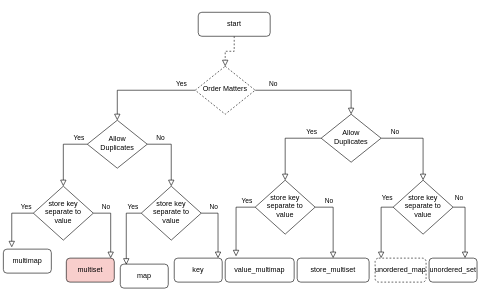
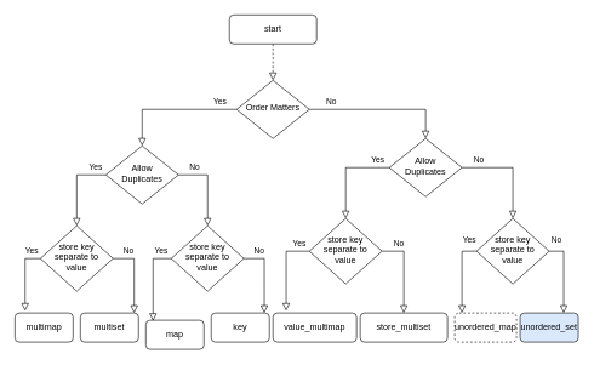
- <mxCell id="3" value="start" style="rounded=1;whiteSpace=wrap;html=1;fontSize=12;glass=0;strokeWidth=1;shadow=0;" parent="1" vertex="1"><mxGeometry x="330" y="20" width="120" height="40" as="geometry" /></mxCell>
+ <mxCell id="3" value="start" style="rounded=1;whiteSpace=wrap;html=1;fontSize=12;glass=0;strokeWidth=1;shadow=0;" parent="1" vertex="1"><mxGeometry x="315" y="20" width="120" height="40" as="geometry" /></mxCell>
- <mxCell id="6" value="Order Matters" style="rhombus;whiteSpace=wrap;html=1;shadow=0;fontFamily=Helvetica;fontSize=12;align=center;strokeWidth=1;spacing=6;spacingTop=-4;dashed=1;" parent="1" vertex="1"><mxGeometry x="325" y="110" width="100" height="80" as="geometry" /></mxCell>
+ <mxCell id="6" value="Order Matters" style="rhombus;whiteSpace=wrap;html=1;shadow=0;fontFamily=Helvetica;fontSize=12;align=center;strokeWidth=1;spacing=6;spacingTop=-4;" parent="1" vertex="1"><mxGeometry x="325" y="110" width="100" height="80" as="geometry" /></mxCell>
- <mxCell id="14" value="&lt;div&gt;multimap&lt;/div&gt;" style="rounded=1;whiteSpace=wrap;html=1;fontSize=12;glass=0;strokeWidth=1;shadow=0;" parent="1" vertex="1"><mxGeometry x="5" y="415" width="80" height="40" as="geometry" /></mxCell>
+ <mxCell id="14" value="&lt;div&gt;multimap&lt;/div&gt;" style="rounded=1;whiteSpace=wrap;html=1;fontSize=12;glass=0;strokeWidth=1;shadow=0;" parent="1" vertex="1"><mxGeometry x="20" y="430" width="80" height="40" as="geometry" /></mxCell>
- <mxCell id="15" value="multiset" style="rounded=1;whiteSpace=wrap;html=1;fontSize=12;glass=0;strokeWidth=1;shadow=0;fillColor=#f8cecc;" parent="1" vertex="1"><mxGeometry x="110" y="430" width="80" height="40" as="geometry" /></mxCell>
+ <mxCell id="15" value="multiset" style="rounded=1;whiteSpace=wrap;html=1;fontSize=12;glass=0;strokeWidth=1;shadow=0;" parent="1" vertex="1"><mxGeometry x="110" y="430" width="80" height="40" as="geometry" /></mxCell>
- <mxCell id="22" value="unordered_set" style="rounded=1;whiteSpace=wrap;html=1;fontSize=12;glass=0;strokeWidth=1;shadow=0;" parent="1" vertex="1"><mxGeometry x="715" y="430" width="80" height="40" as="geometry" /></mxCell>
+ <mxCell id="22" value="unordered_set" style="rounded=1;whiteSpace=wrap;html=1;fontSize=12;glass=0;strokeWidth=1;shadow=0;fillColor=#dae8fc;" parent="1" vertex="1"><mxGeometry x="715" y="430" width="80" height="40" as="geometry" /></mxCell>
